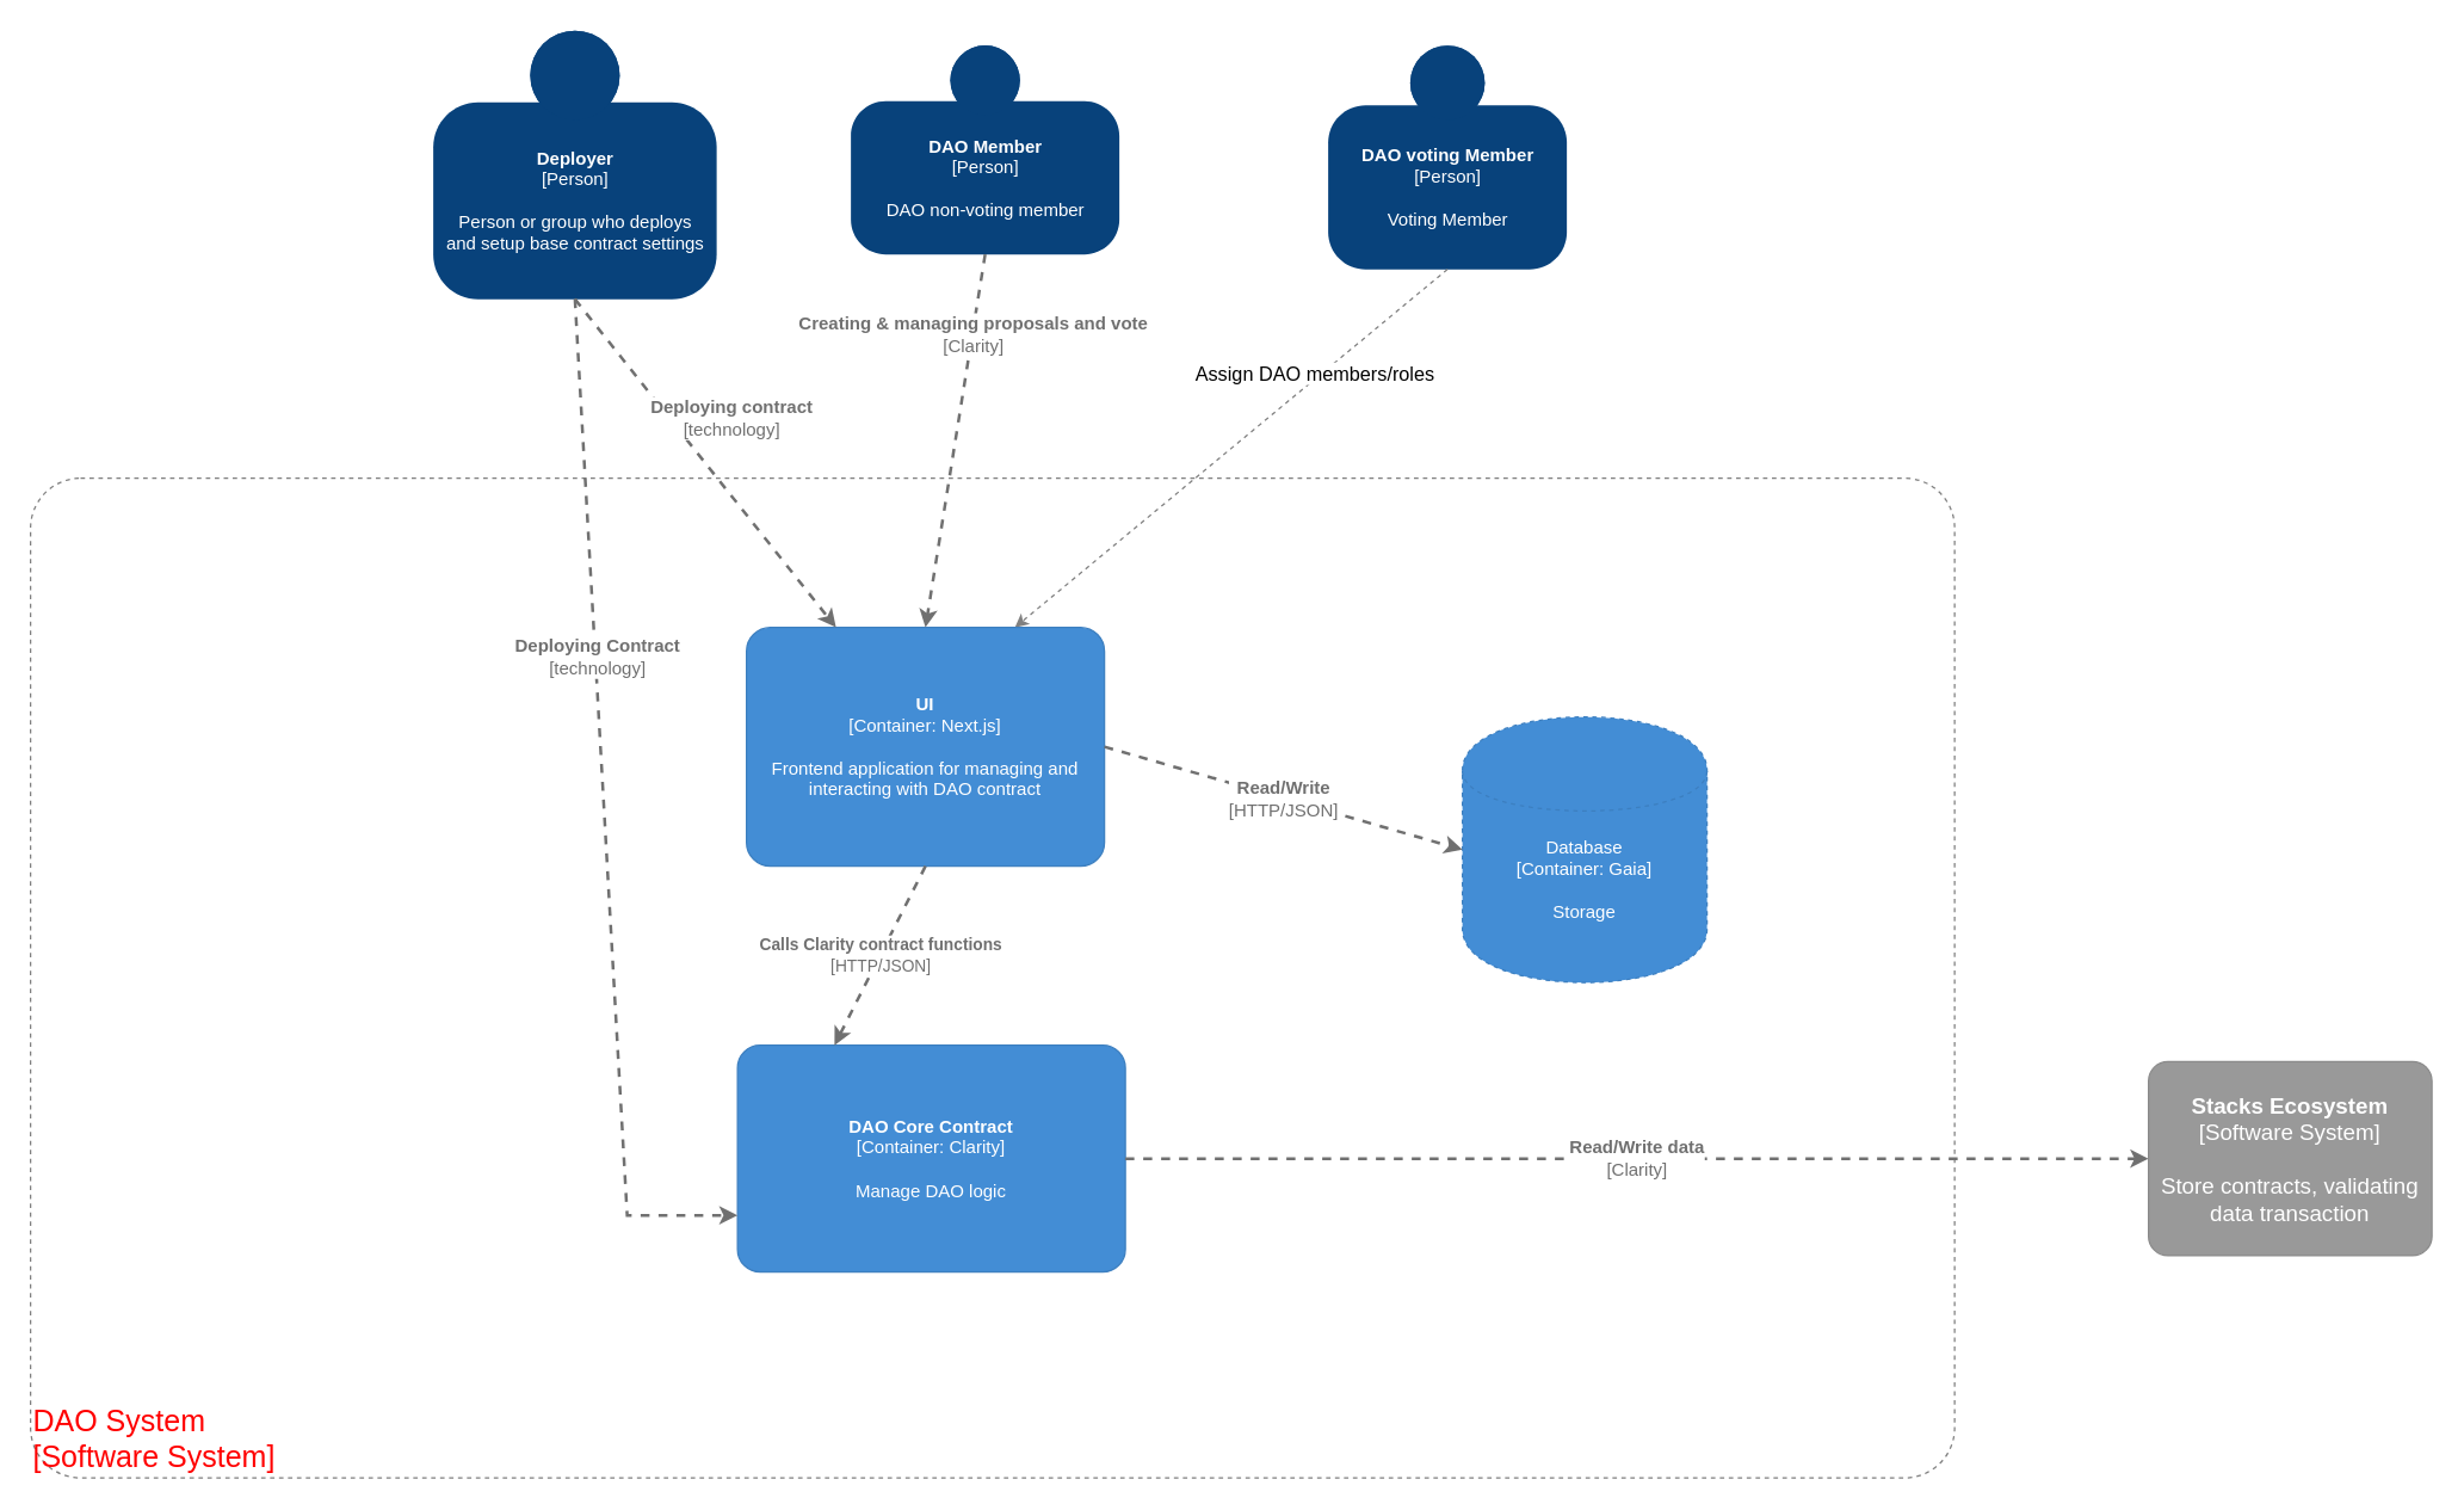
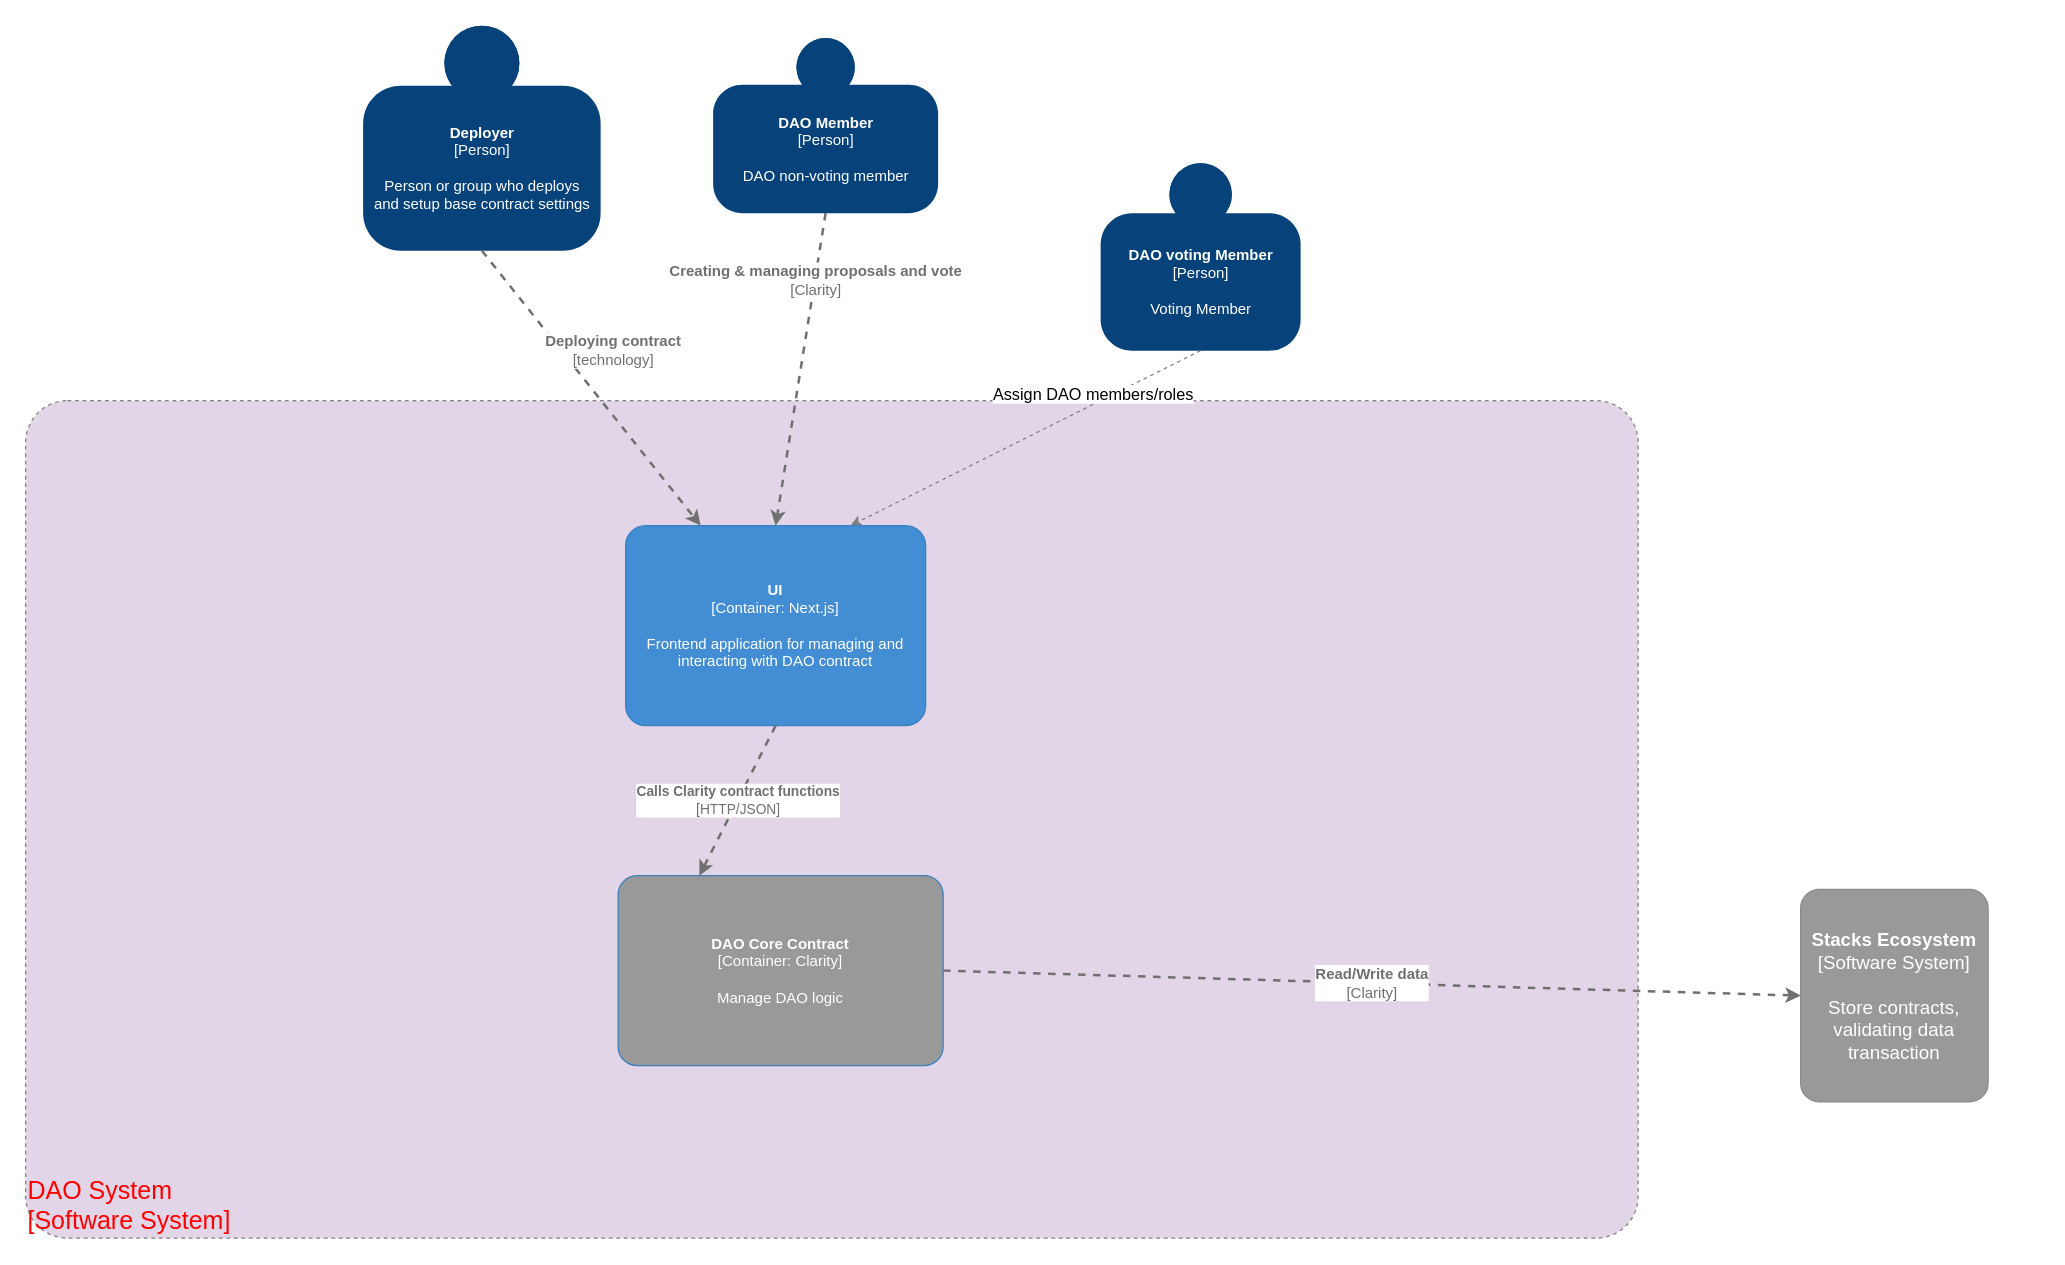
- <mxCell id="4" value="&lt;b&gt;DAO voting Member&lt;/b&gt;&lt;div&gt;[Person]&lt;/div&gt;&lt;br&gt;&lt;div&gt;Voting Member&lt;/div&gt;" style="html=1;dashed=0;whitespace=wrap;fillColor=#08427b;strokeColor=none;fontColor=#ffffff;shape=mxgraph.c4.person;align=center;metaEdit=1;points=[[0.5,0,0],[1,0.5,0],[1,0.75,0],[0.75,1,0],[0.5,1,0],[0.25,1,0],[0,0.75,0],[0,0.5,0]];metaData={&quot;c4Type&quot;:{&quot;editable&quot;:false}};" parent="1" vertex="1"><mxGeometry x="890" width="160" height="150" as="geometry" y="30" /></mxCell>
+ <mxCell id="4" value="&lt;b&gt;DAO voting Member&lt;/b&gt;&lt;div&gt;[Person]&lt;/div&gt;&lt;br&gt;&lt;div&gt;Voting Member&lt;/div&gt;" style="html=1;dashed=0;whitespace=wrap;fillColor=#08427b;strokeColor=none;fontColor=#ffffff;shape=mxgraph.c4.person;align=center;metaEdit=1;points=[[0.5,0,0],[1,0.5,0],[1,0.75,0],[0.75,1,0],[0.5,1,0],[0.25,1,0],[0,0.75,0],[0,0.5,0]];metaData={&quot;c4Type&quot;:{&quot;editable&quot;:false}};" parent="1" vertex="1"><mxGeometry x="880" y="130" width="160" height="150" as="geometry" /></mxCell>
- <mxCell id="13" value="&lt;div style=&quot;text-align: left&quot;&gt;&lt;div style=&quot;text-align: center&quot;&gt;&lt;b&gt;Read/Write&lt;/b&gt;&lt;/div&gt;&lt;div style=&quot;text-align: center&quot;&gt;[HTTP/JSON]&lt;/div&gt;&lt;/div&gt;" style="edgeStyle=none;rounded=0;html=1;jettySize=auto;orthogonalLoop=1;strokeColor=#707070;strokeWidth=2;fontColor=#707070;jumpStyle=none;dashed=1;metaEdit=1;metaData={&quot;c4Type&quot;:{&quot;editable&quot;:false}};fontSize=12;exitX=1;exitY=0.5;exitDx=0;exitDy=0;exitPerimeter=0;entryX=0;entryY=0.5;entryDx=0;entryDy=0;entryPerimeter=0;" parent="1" source="8" target="10" edge="1"><mxGeometry width="160" relative="1" as="geometry"><mxPoint x="929.04" y="470" as="sourcePoint" /><mxPoint x="1076" y="470.678" as="targetPoint" /></mxGeometry></mxCell>
- <mxCell id="10" value="Database&lt;div&gt;[Container:&amp;nbsp;Gaia]&lt;/div&gt;&lt;br&gt;&lt;div&gt;Storage&lt;/div&gt;" style="shape=cylinder;whiteSpace=wrap;html=1;boundedLbl=1;rounded=0;labelBackgroundColor=none;fillColor=#438DD5;fontSize=12;fontColor=#ffffff;align=center;strokeColor=#3C7FC0;metaEdit=1;points=[[0.5,0,0],[1,0.25,0],[1,0.5,0],[1,0.75,0],[0.5,1,0],[0,0.75,0],[0,0.5,0],[0,0.25,0]];metaData={&quot;c4Type&quot;:{&quot;editable&quot;:false}};shadow=0;glass=0;dashed=1;sketch=0;" parent="1" vertex="1"><mxGeometry x="980" y="480" width="164" height="178" as="geometry" /></mxCell>
- <mxCell id="17" value="&lt;div style=&quot;text-align: left&quot;&gt;&lt;div style=&quot;text-align: center&quot;&gt;&lt;b&gt;Deploying Contract&lt;/b&gt;&lt;/div&gt;&lt;div style=&quot;text-align: center&quot;&gt;[technology]&lt;/div&gt;&lt;/div&gt;" style="edgeStyle=none;rounded=0;html=1;jettySize=auto;orthogonalLoop=1;strokeColor=#707070;strokeWidth=2;fontColor=#707070;jumpStyle=none;dashed=1;metaEdit=1;metaData={&quot;c4Type&quot;:{&quot;editable&quot;:false}};fontSize=12;exitX=0.5;exitY=1;exitDx=0;exitDy=0;exitPerimeter=0;entryX=0;entryY=0.75;entryDx=0;entryDy=0;entryPerimeter=0;" parent="1" source="3" target="9" edge="1"><mxGeometry x="-0.302" y="1" width="160" relative="1" as="geometry"><mxPoint x="660" y="390" as="sourcePoint" /><mxPoint x="820" y="390" as="targetPoint" /><Array as="points"><mxPoint x="420" y="814" /></Array><mxPoint as="offset" /></mxGeometry></mxCell>
- <mxCell id="2" value="&lt;div style=&quot;text-align: left; font-size: 20px;&quot;&gt;DAO System&lt;/div&gt;&lt;div style=&quot;text-align: left; font-size: 20px;&quot;&gt;[Software System]&lt;/div&gt;" style="rounded=1;whiteSpace=wrap;html=1;labelBackgroundColor=none;fillColor=#ffffff;align=left;arcSize=5;verticalAlign=bottom;metaEdit=1;metaData={&quot;c4Type&quot;:{&quot;editable&quot;:false}};points=[[0.25,0,0],[0.5,0,0],[0.75,0,0],[1,0.25,0],[1,0.5,0],[1,0.75,0],[0.75,1,0],[0.5,1,0],[0.25,1,0],[0,0.75,0],[0,0.5,0],[0,0.25,0]];shadow=0;glass=0;dashed=1;sketch=0;fontSize=20;strokeColor=#808080;fontColor=#FF0000;" parent="1" vertex="1"><mxGeometry x="20" y="320" width="1290" height="670" as="geometry" /></mxCell>
+ <mxCell id="2" value="&lt;div style=&quot;text-align: left; font-size: 20px;&quot;&gt;DAO System&lt;/div&gt;&lt;div style=&quot;text-align: left; font-size: 20px;&quot;&gt;[Software System]&lt;/div&gt;" style="rounded=1;whiteSpace=wrap;html=1;labelBackgroundColor=none;fillColor=#e1d5e7;align=left;arcSize=5;verticalAlign=bottom;metaEdit=1;metaData={&quot;c4Type&quot;:{&quot;editable&quot;:false}};points=[[0.25,0,0],[0.5,0,0],[0.75,0,0],[1,0.25,0],[1,0.5,0],[1,0.75,0],[0.75,1,0],[0.5,1,0],[0.25,1,0],[0,0.75,0],[0,0.5,0],[0,0.25,0]];shadow=0;glass=0;dashed=1;sketch=0;fontSize=20;strokeColor=#808080;fontColor=#FF0000;" parent="1" vertex="1"><mxGeometry x="20" y="320" width="1290" height="670" as="geometry" /></mxCell>
- <mxCell id="9" value="&lt;b&gt;DAO Core Contract&lt;/b&gt;&lt;div&gt;[Container: Clarity]&lt;/div&gt;&lt;br&gt;&lt;div&gt;Manage DAO logic&lt;/div&gt;" style="rounded=1;whiteSpace=wrap;html=1;labelBackgroundColor=none;fillColor=#438DD5;fontColor=#ffffff;align=center;arcSize=10;strokeColor=#3C7FC0;metaEdit=1;metaData={&quot;c4Type&quot;:{&quot;editable&quot;:false}};points=[[0.25,0,0],[0.5,0,0],[0.75,0,0],[1,0.25,0],[1,0.5,0],[1,0.75,0],[0.75,1,0],[0.5,1,0],[0.25,1,0],[0,0.75,0],[0,0.5,0],[0,0.25,0]];" parent="1" vertex="1"><mxGeometry x="494" y="700" width="260" height="152" as="geometry" /></mxCell>
+ <mxCell id="9" value="&lt;b&gt;DAO Core Contract&lt;/b&gt;&lt;div&gt;[Container: Clarity]&lt;/div&gt;&lt;br&gt;&lt;div&gt;Manage DAO logic&lt;/div&gt;" style="rounded=1;whiteSpace=wrap;html=1;labelBackgroundColor=none;fillColor=#999999;fontColor=#ffffff;align=center;arcSize=10;strokeColor=#3C7FC0;metaEdit=1;metaData={&quot;c4Type&quot;:{&quot;editable&quot;:false}};points=[[0.25,0,0],[0.5,0,0],[0.75,0,0],[1,0.25,0],[1,0.5,0],[1,0.75,0],[0.75,1,0],[0.5,1,0],[0.25,1,0],[0,0.75,0],[0,0.5,0],[0,0.25,0]];" parent="1" vertex="1"><mxGeometry x="494" y="700" width="260" height="152" as="geometry" /></mxCell>
- <mxCell id="14" value="&lt;b style=&quot;font-size: 15px;&quot;&gt;Stacks Ecosystem&lt;/b&gt;&lt;div style=&quot;font-size: 15px;&quot;&gt;[Software System]&lt;/div&gt;&lt;br style=&quot;font-size: 15px;&quot;&gt;&lt;div style=&quot;font-size: 15px;&quot;&gt;Store contracts, validating data transaction&lt;/div&gt;" style="rounded=1;whiteSpace=wrap;html=1;labelBackgroundColor=none;fillColor=#999999;fontColor=#ffffff;align=center;arcSize=10;strokeColor=#8A8A8A;metaEdit=1;metaData={&quot;c4Type&quot;:{&quot;editable&quot;:false}};points=[[0.25,0,0],[0.5,0,0],[0.75,0,0],[1,0.25,0],[1,0.5,0],[1,0.75,0],[0.75,1,0],[0.5,1,0],[0.25,1,0],[0,0.75,0],[0,0.5,0],[0,0.25,0]];fontSize=15;" parent="1" vertex="1"><mxGeometry x="1440" y="711" width="190" height="130" as="geometry" /></mxCell>
+ <mxCell id="14" value="&lt;b style=&quot;font-size: 15px;&quot;&gt;Stacks Ecosystem&lt;/b&gt;&lt;div style=&quot;font-size: 15px;&quot;&gt;[Software System]&lt;/div&gt;&lt;br style=&quot;font-size: 15px;&quot;&gt;&lt;div style=&quot;font-size: 15px;&quot;&gt;Store contracts, validating data transaction&lt;/div&gt;" style="rounded=1;whiteSpace=wrap;html=1;labelBackgroundColor=none;fillColor=#999999;fontColor=#ffffff;align=center;arcSize=10;strokeColor=#8A8A8A;metaEdit=1;metaData={&quot;c4Type&quot;:{&quot;editable&quot;:false}};points=[[0.25,0,0],[0.5,0,0],[0.75,0,0],[1,0.25,0],[1,0.5,0],[1,0.75,0],[0.75,1,0],[0.5,1,0],[0.25,1,0],[0,0.75,0],[0,0.5,0],[0,0.25,0]];fontSize=15;" parent="1" vertex="1"><mxGeometry x="1440" y="711" width="150" height="170" as="geometry" /></mxCell>
